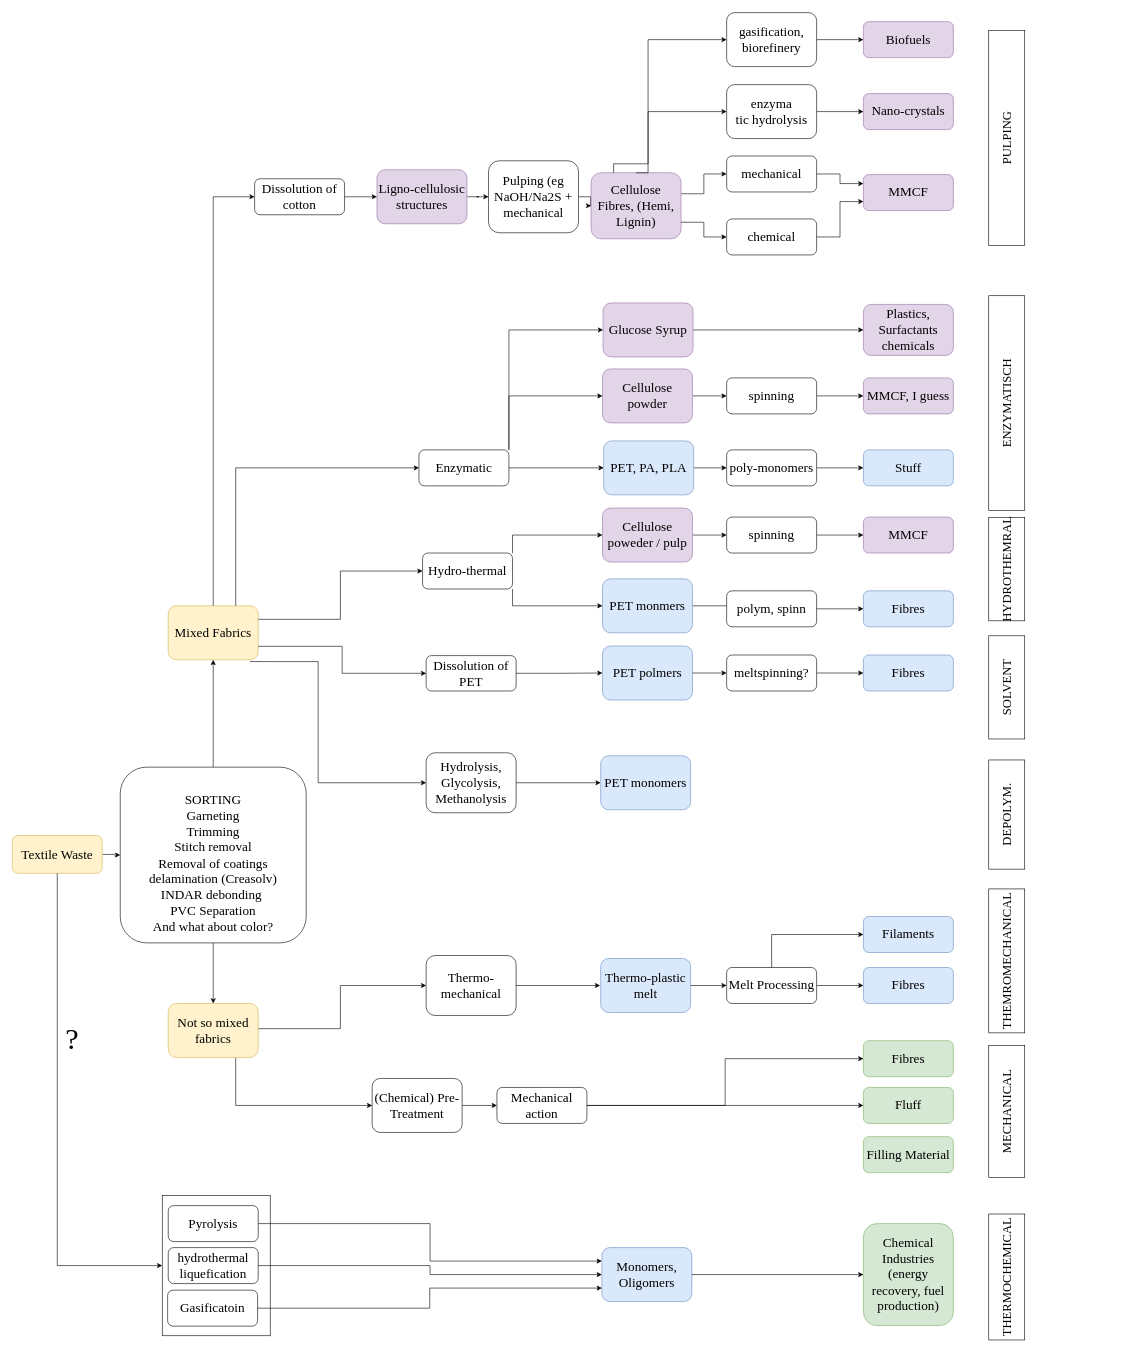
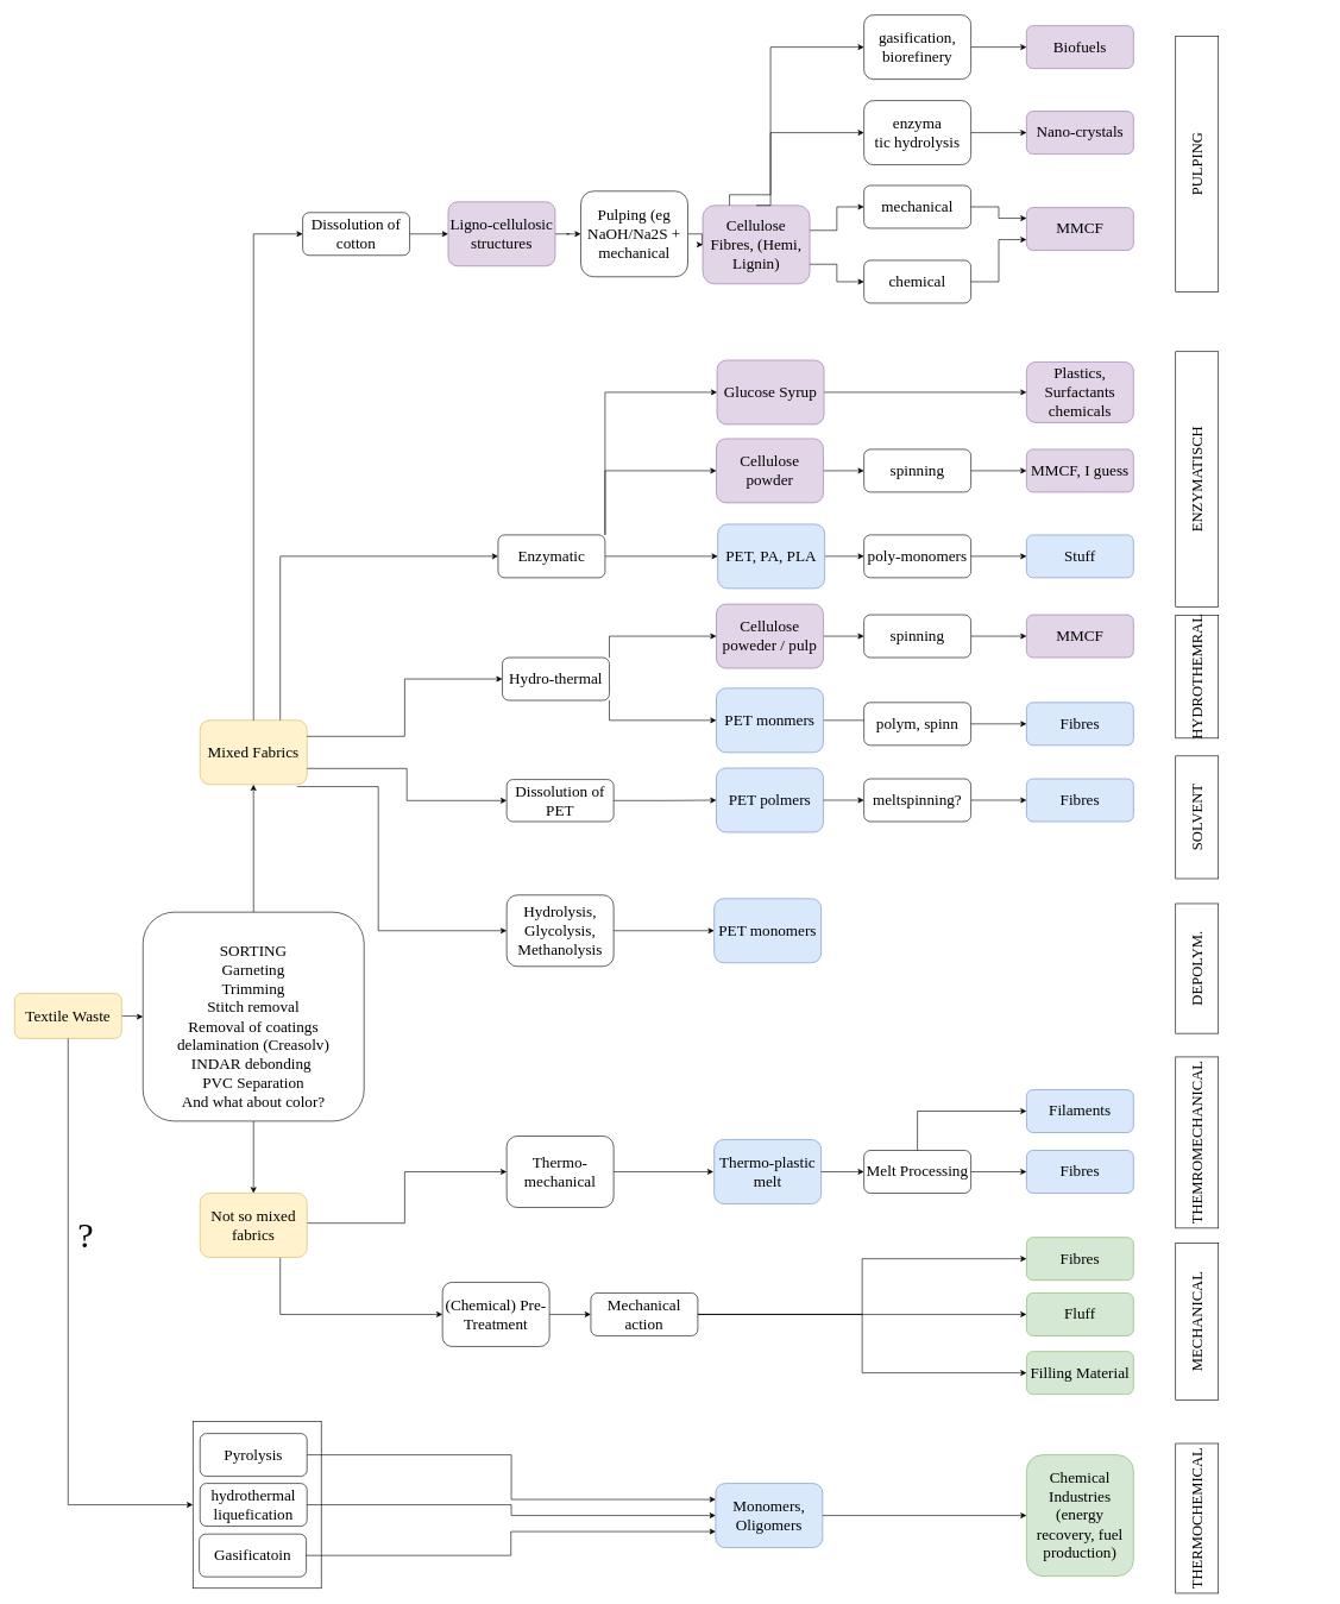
+ <mxCell id="12" value="" style="edgeStyle=orthogonalEdgeStyle;rounded=0;orthogonalLoop=1;jettySize=auto;html=1;entryX=0;entryY=0.5;entryDx=0;entryDy=0;exitX=1;exitY=0.5;exitDx=0;exitDy=0;" parent="1" source="7" target="10" edge="1"><mxGeometry relative="1" as="geometry"><mxPoint x="1095" y="1940" as="sourcePoint" /><mxPoint x="1162" y="1870" as="targetPoint" /></mxGeometry></mxCell>
